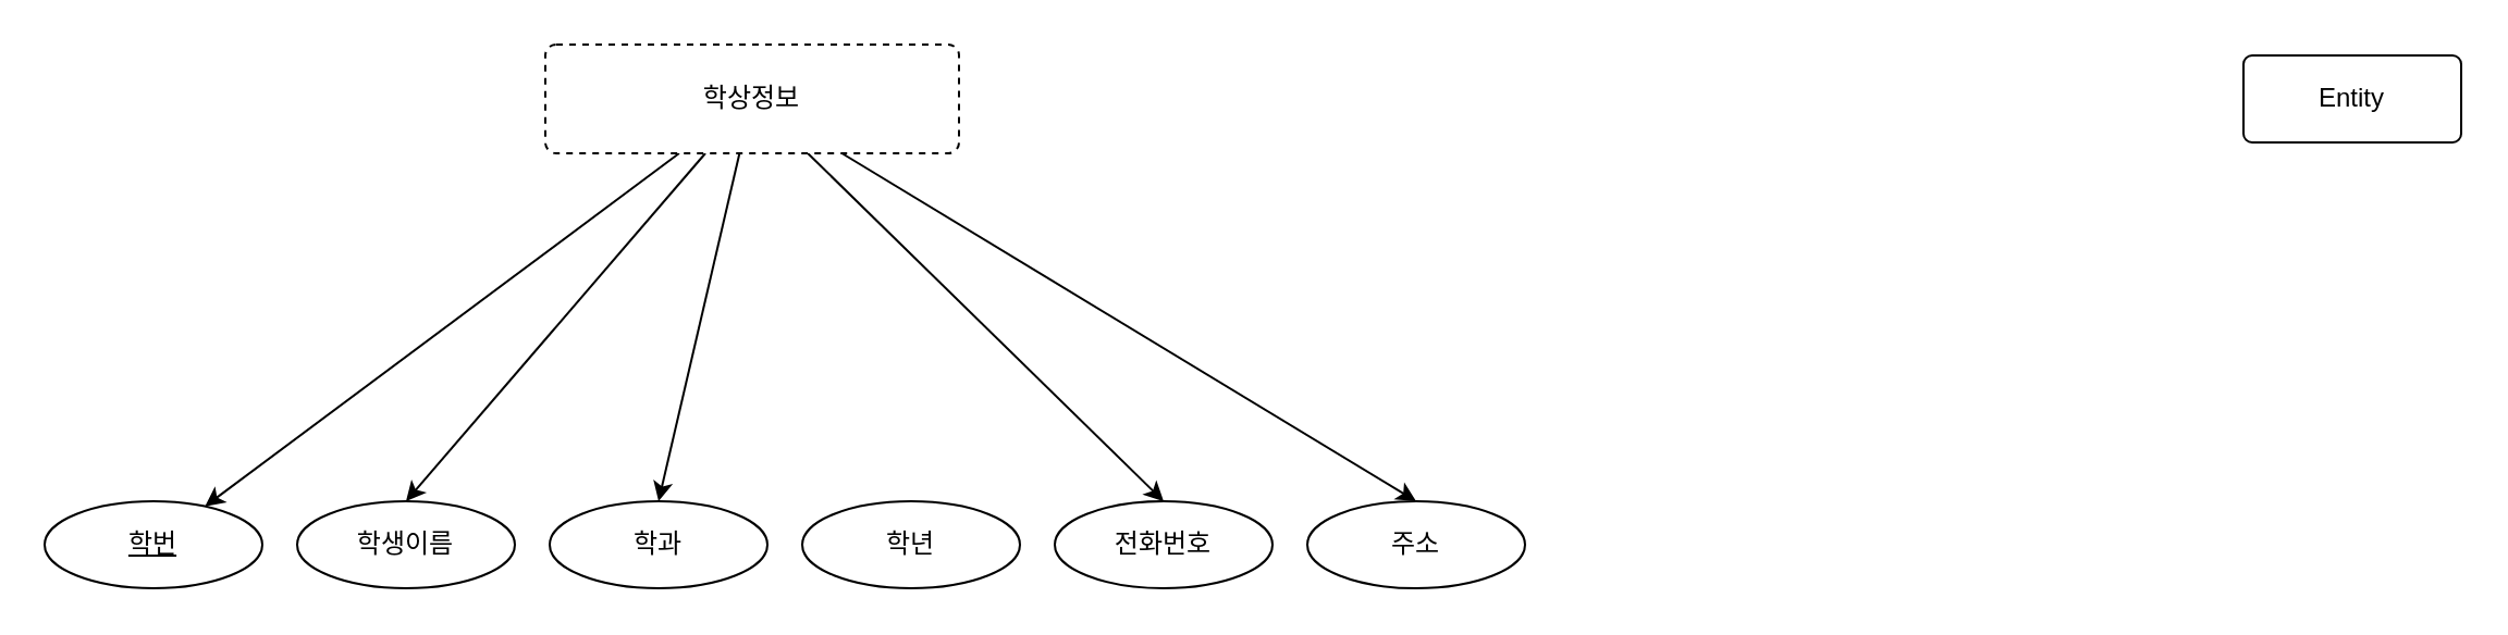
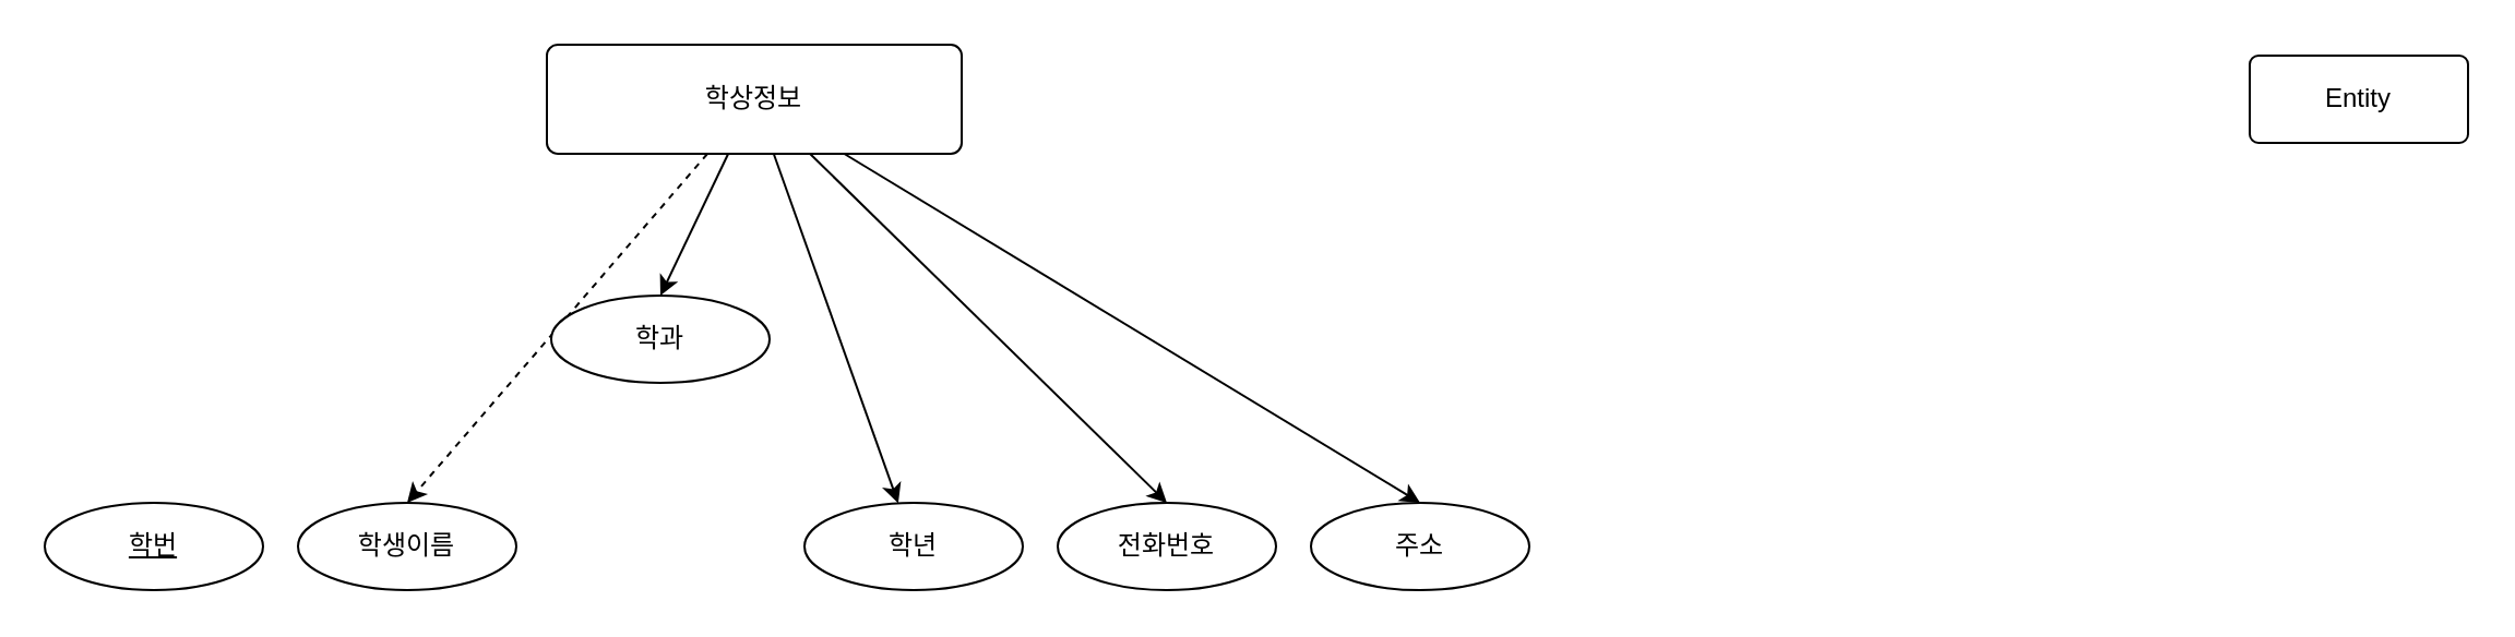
- <mxCell id="7" value="학상정보" style="rounded=1;arcSize=10;whiteSpace=wrap;html=1;align=center;dashed=1;" vertex="1" parent="1"><mxGeometry x="250" y="20" width="190" height="50" as="geometry" /></mxCell>
+ <mxCell id="7" value="학상정보" style="rounded=1;arcSize=10;whiteSpace=wrap;html=1;align=center;" vertex="1" parent="1"><mxGeometry x="250" y="20" width="190" height="50" as="geometry" /></mxCell>
- <mxCell id="2" style="rounded=0;orthogonalLoop=1;jettySize=auto;html=1;entryX=0.5;entryY=0;entryDx=0;entryDy=0;" edge="1" parent="1" source="7" target="9"><mxGeometry relative="1" as="geometry" /></mxCell>
+ <mxCell id="2" style="rounded=0;orthogonalLoop=1;jettySize=auto;html=1;entryX=0.5;entryY=0;entryDx=0;entryDy=0;dashed=1;" edge="1" parent="1" source="7" target="9"><mxGeometry relative="1" as="geometry" /></mxCell>
- <mxCell id="4" style="rounded=0;orthogonalLoop=1;jettySize=auto;html=1;" edge="1" parent="1" source="7" target="8"><mxGeometry relative="1" as="geometry" /></mxCell>
+ <mxCell id="4" style="rounded=0;orthogonalLoop=1;jettySize=auto;html=1;" edge="1" parent="1" source="7" target="11"><mxGeometry relative="1" as="geometry" /></mxCell>
- <mxCell id="10" value="학과" style="ellipse;whiteSpace=wrap;html=1;align=center;" vertex="1" parent="1"><mxGeometry x="252" y="230" width="100" height="40" as="geometry" /></mxCell>
+ <mxCell id="10" value="학과" style="ellipse;whiteSpace=wrap;html=1;align=center;" vertex="1" parent="1"><mxGeometry x="252" y="135" width="100" height="40" as="geometry" /></mxCell>
